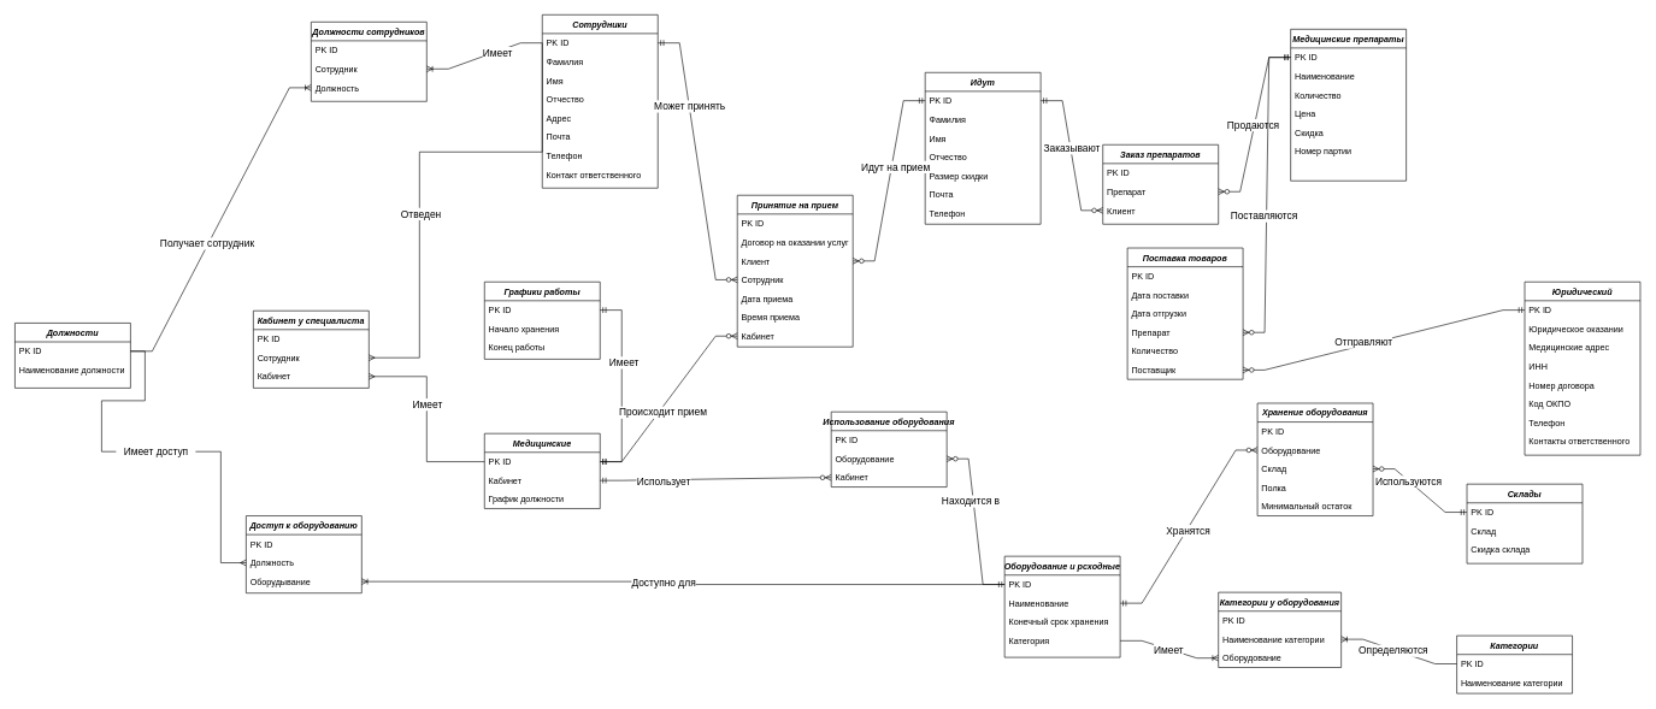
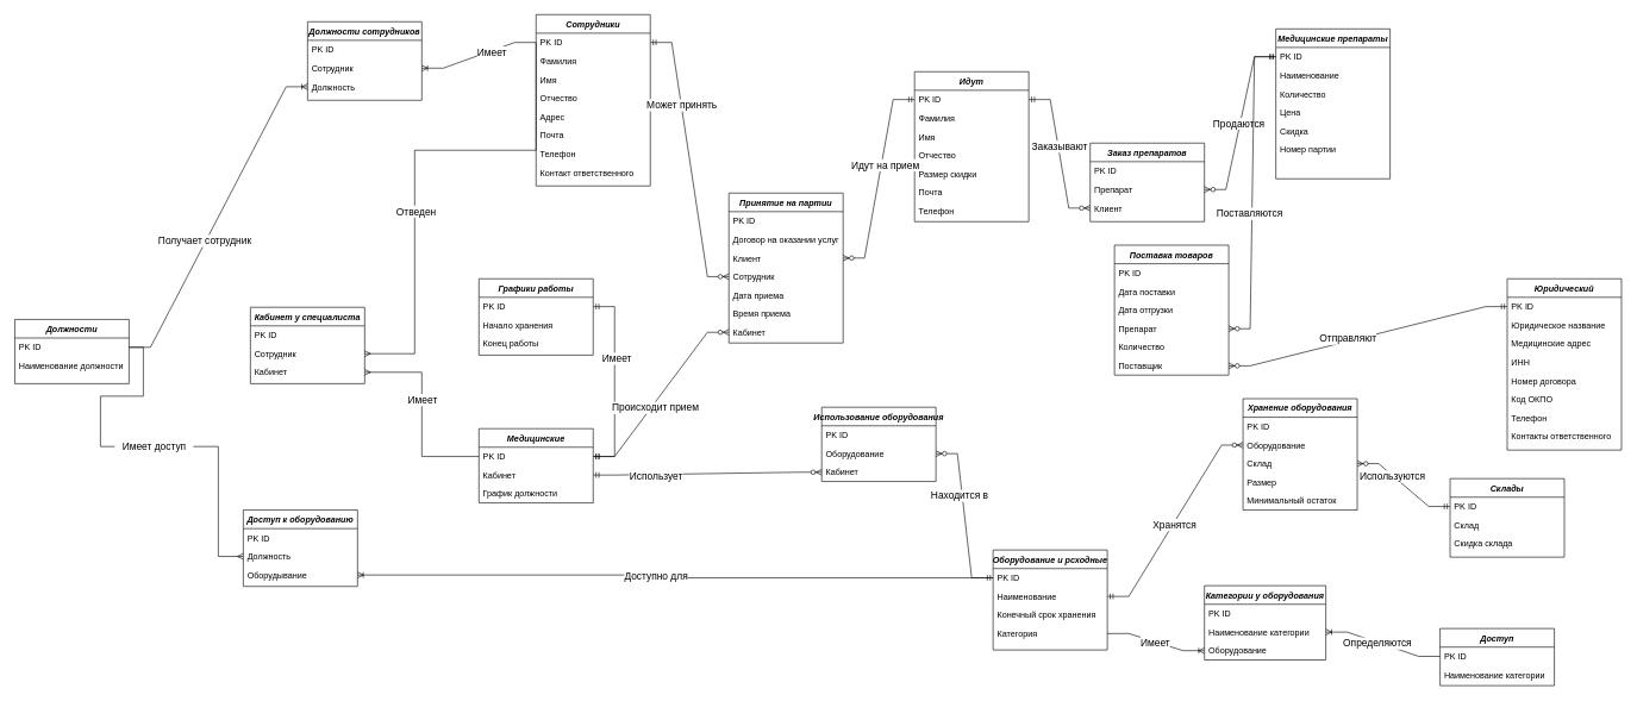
- <mxCell id="65" value="Принятие на прием" style="swimlane;fontStyle=3;align=center;verticalAlign=top;childLayout=stackLayout;horizontal=1;startSize=26;horizontalStack=0;resizeParent=1;resizeLast=0;collapsible=1;marginBottom=0;rounded=0;shadow=0;strokeWidth=1;" parent="1" vertex="1"><mxGeometry x="1020" y="270" width="160" height="210" as="geometry"><mxRectangle x="230" y="140" width="160" height="26" as="alternateBounds" /></mxGeometry></mxCell>
+ <mxCell id="65" value="Принятие на партии" style="swimlane;fontStyle=3;align=center;verticalAlign=top;childLayout=stackLayout;horizontal=1;startSize=26;horizontalStack=0;resizeParent=1;resizeLast=0;collapsible=1;marginBottom=0;rounded=0;shadow=0;strokeWidth=1;" parent="1" vertex="1"><mxGeometry x="1020" y="270" width="160" height="210" as="geometry"><mxRectangle x="230" y="140" width="160" height="26" as="alternateBounds" /></mxGeometry></mxCell>
- <mxCell id="4" value="Юридическое оказании" style="text;align=left;verticalAlign=top;spacingLeft=4;spacingRight=4;overflow=hidden;rotatable=0;points=[[0,0.5],[1,0.5]];portConstraint=eastwest;" parent="2" vertex="1"><mxGeometry y="52" width="160" height="26" as="geometry" /></mxCell>
+ <mxCell id="4" value="Юридическое название" style="text;align=left;verticalAlign=top;spacingLeft=4;spacingRight=4;overflow=hidden;rotatable=0;points=[[0,0.5],[1,0.5]];portConstraint=eastwest;" parent="2" vertex="1"><mxGeometry y="52" width="160" height="26" as="geometry" /></mxCell>
- <mxCell id="82" value="Полка" style="text;align=left;verticalAlign=top;spacingLeft=4;spacingRight=4;overflow=hidden;rotatable=0;points=[[0,0.5],[1,0.5]];portConstraint=eastwest;" parent="78" vertex="1"><mxGeometry y="104" width="160" height="26" as="geometry" /></mxCell>
+ <mxCell id="82" value="Размер" style="text;align=left;verticalAlign=top;spacingLeft=4;spacingRight=4;overflow=hidden;rotatable=0;points=[[0,0.5],[1,0.5]];portConstraint=eastwest;" parent="78" vertex="1"><mxGeometry y="104" width="160" height="26" as="geometry" /></mxCell>
- <mxCell id="112" value="Категории" style="swimlane;fontStyle=3;align=center;verticalAlign=top;childLayout=stackLayout;horizontal=1;startSize=26;horizontalStack=0;resizeParent=1;resizeLast=0;collapsible=1;marginBottom=0;rounded=0;shadow=0;strokeWidth=1;" parent="1" vertex="1"><mxGeometry x="2016" y="880" width="160" height="80" as="geometry"><mxRectangle x="230" y="140" width="160" height="26" as="alternateBounds" /></mxGeometry></mxCell>
+ <mxCell id="112" value="Доступ" style="swimlane;fontStyle=3;align=center;verticalAlign=top;childLayout=stackLayout;horizontal=1;startSize=26;horizontalStack=0;resizeParent=1;resizeLast=0;collapsible=1;marginBottom=0;rounded=0;shadow=0;strokeWidth=1;" parent="1" vertex="1"><mxGeometry x="2016" y="880" width="160" height="80" as="geometry"><mxRectangle x="230" y="140" width="160" height="26" as="alternateBounds" /></mxGeometry></mxCell>
